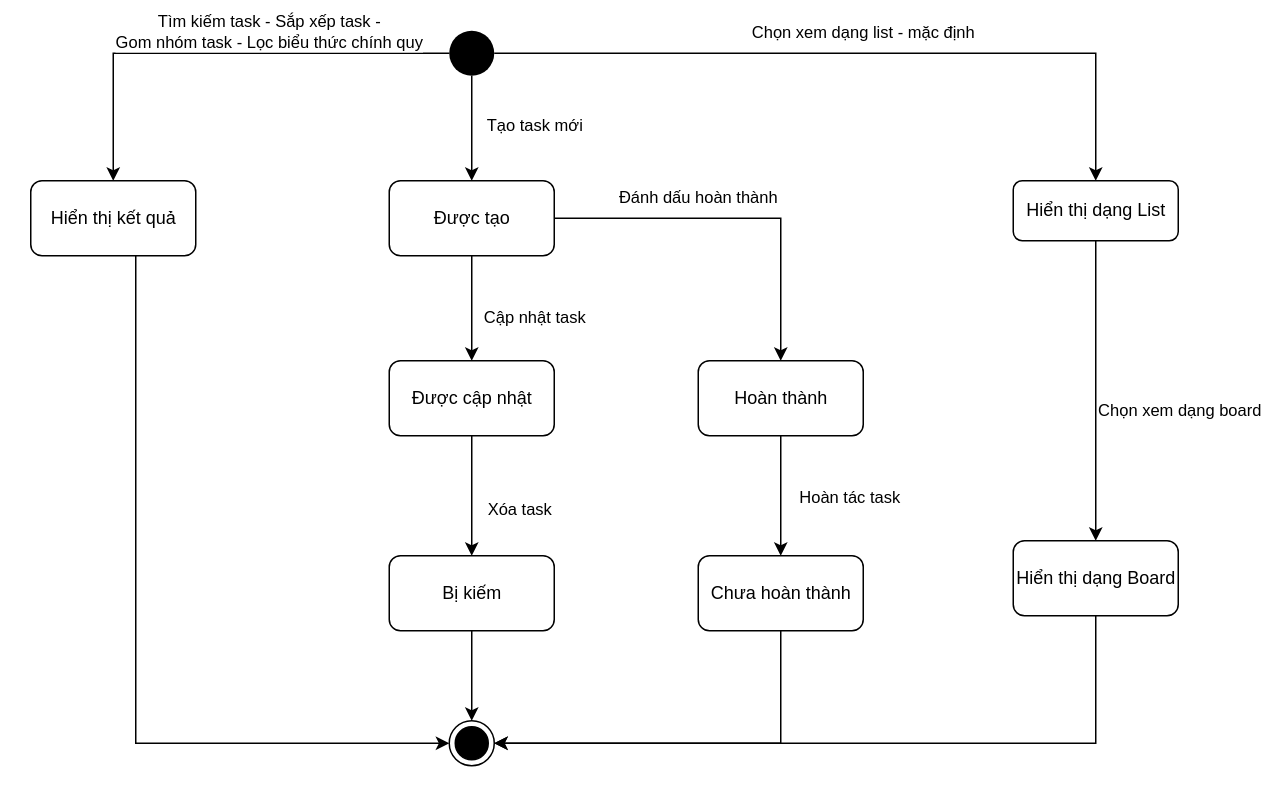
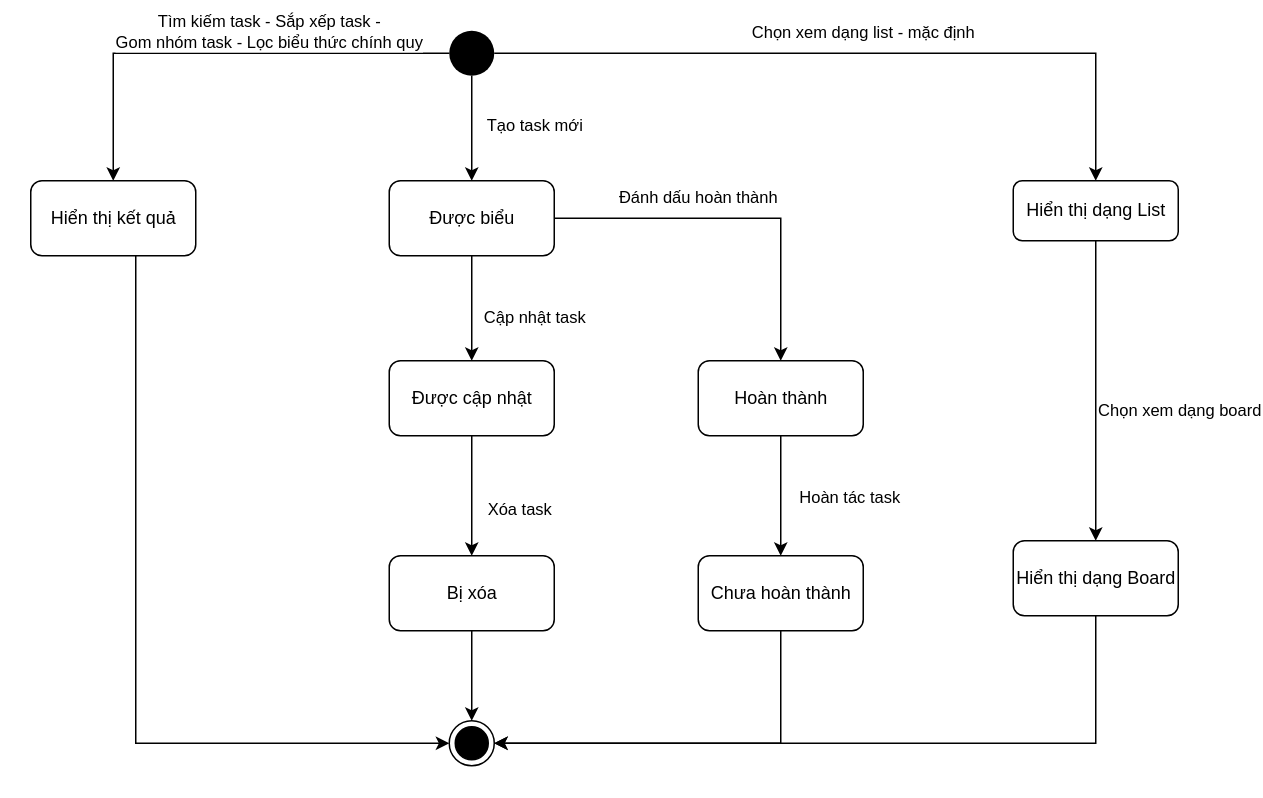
- <mxCell id="6" value="Được tạo" style="html=1;rounded=1" parent="1" vertex="1"><mxGeometry x="259" y="120" width="110" height="50" as="geometry" /></mxCell>
+ <mxCell id="6" value="Được biểu" style="html=1;rounded=1" parent="1" vertex="1"><mxGeometry x="259" y="120" width="110" height="50" as="geometry" /></mxCell>
- <mxCell id="18" value="Bị kiếm" style="html=1;rounded=1" parent="1" vertex="1"><mxGeometry x="259" y="370" width="110" height="50" as="geometry" /></mxCell>
+ <mxCell id="18" value="Bị xóa" style="html=1;rounded=1" parent="1" vertex="1"><mxGeometry x="259" y="370" width="110" height="50" as="geometry" /></mxCell>
